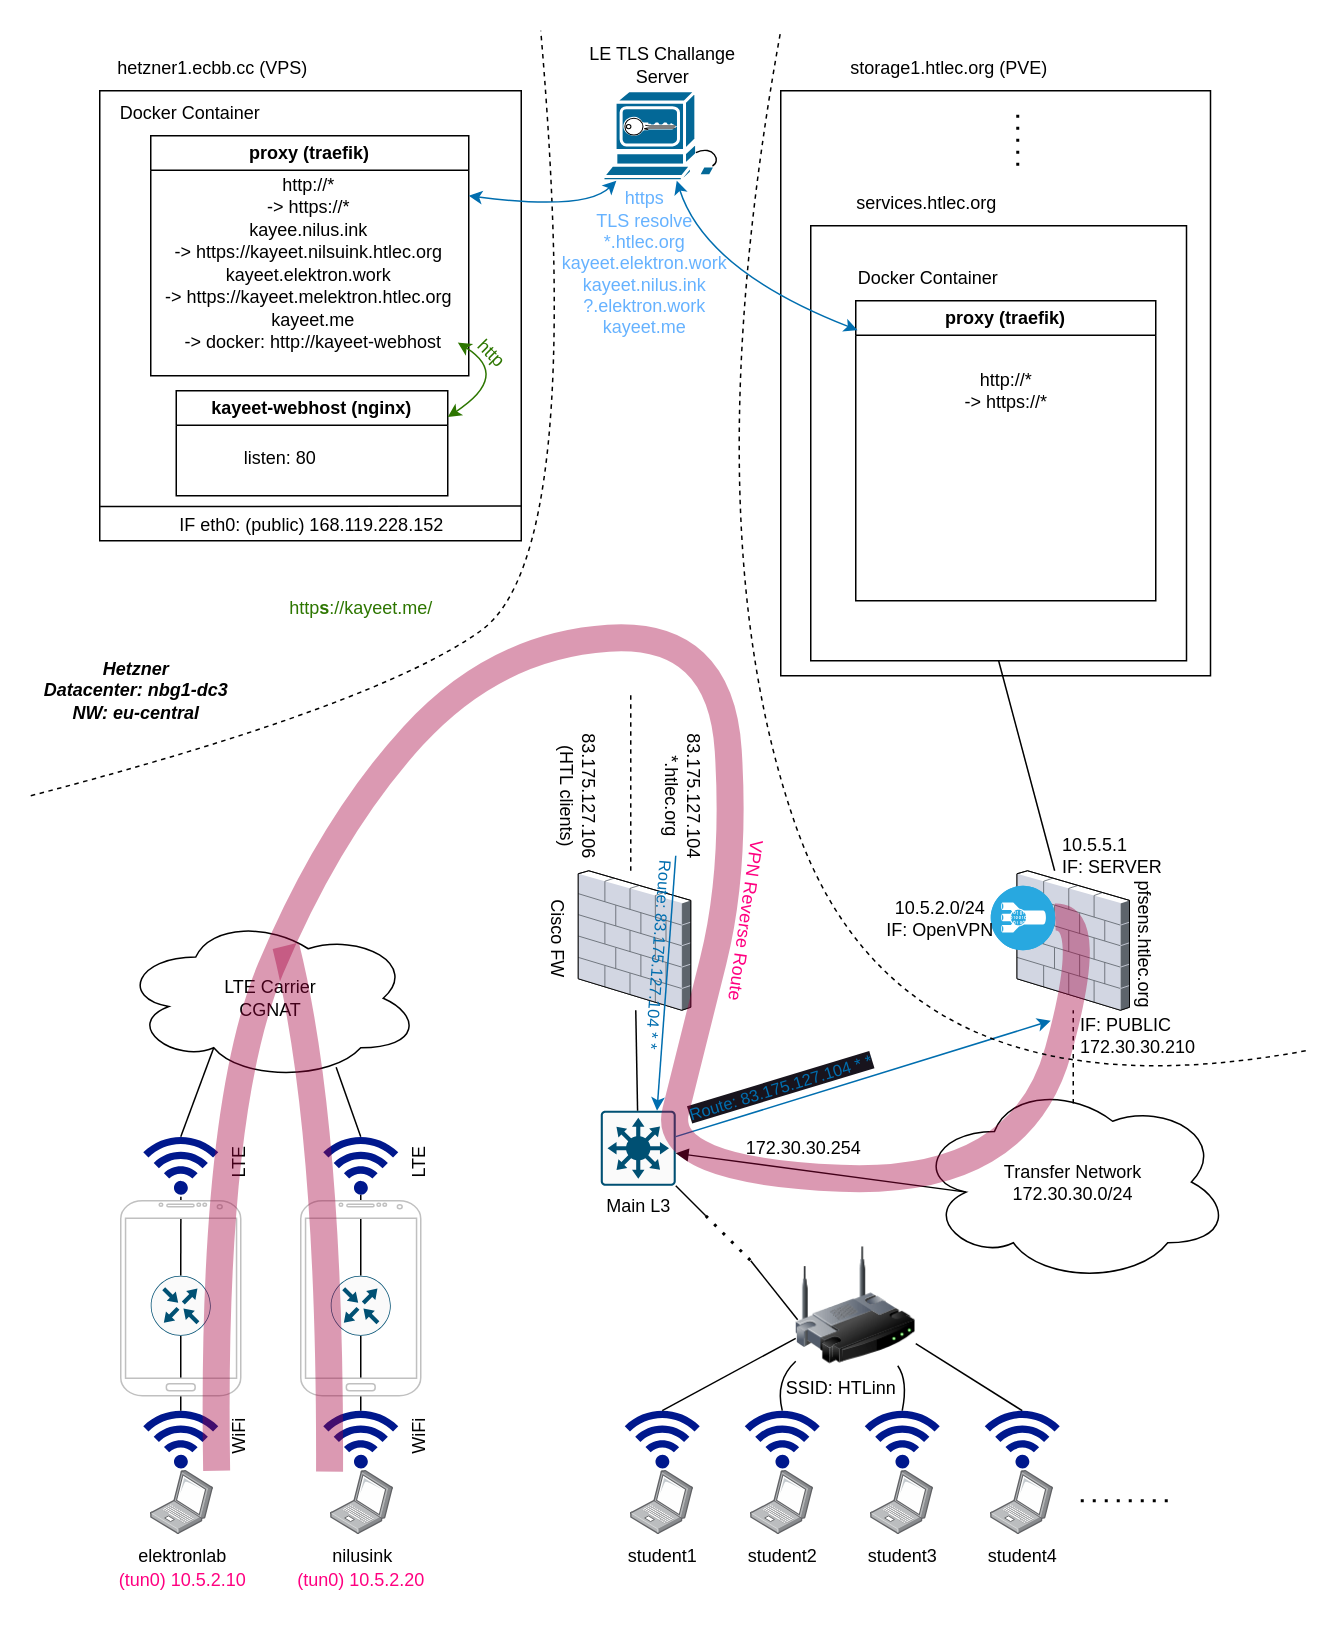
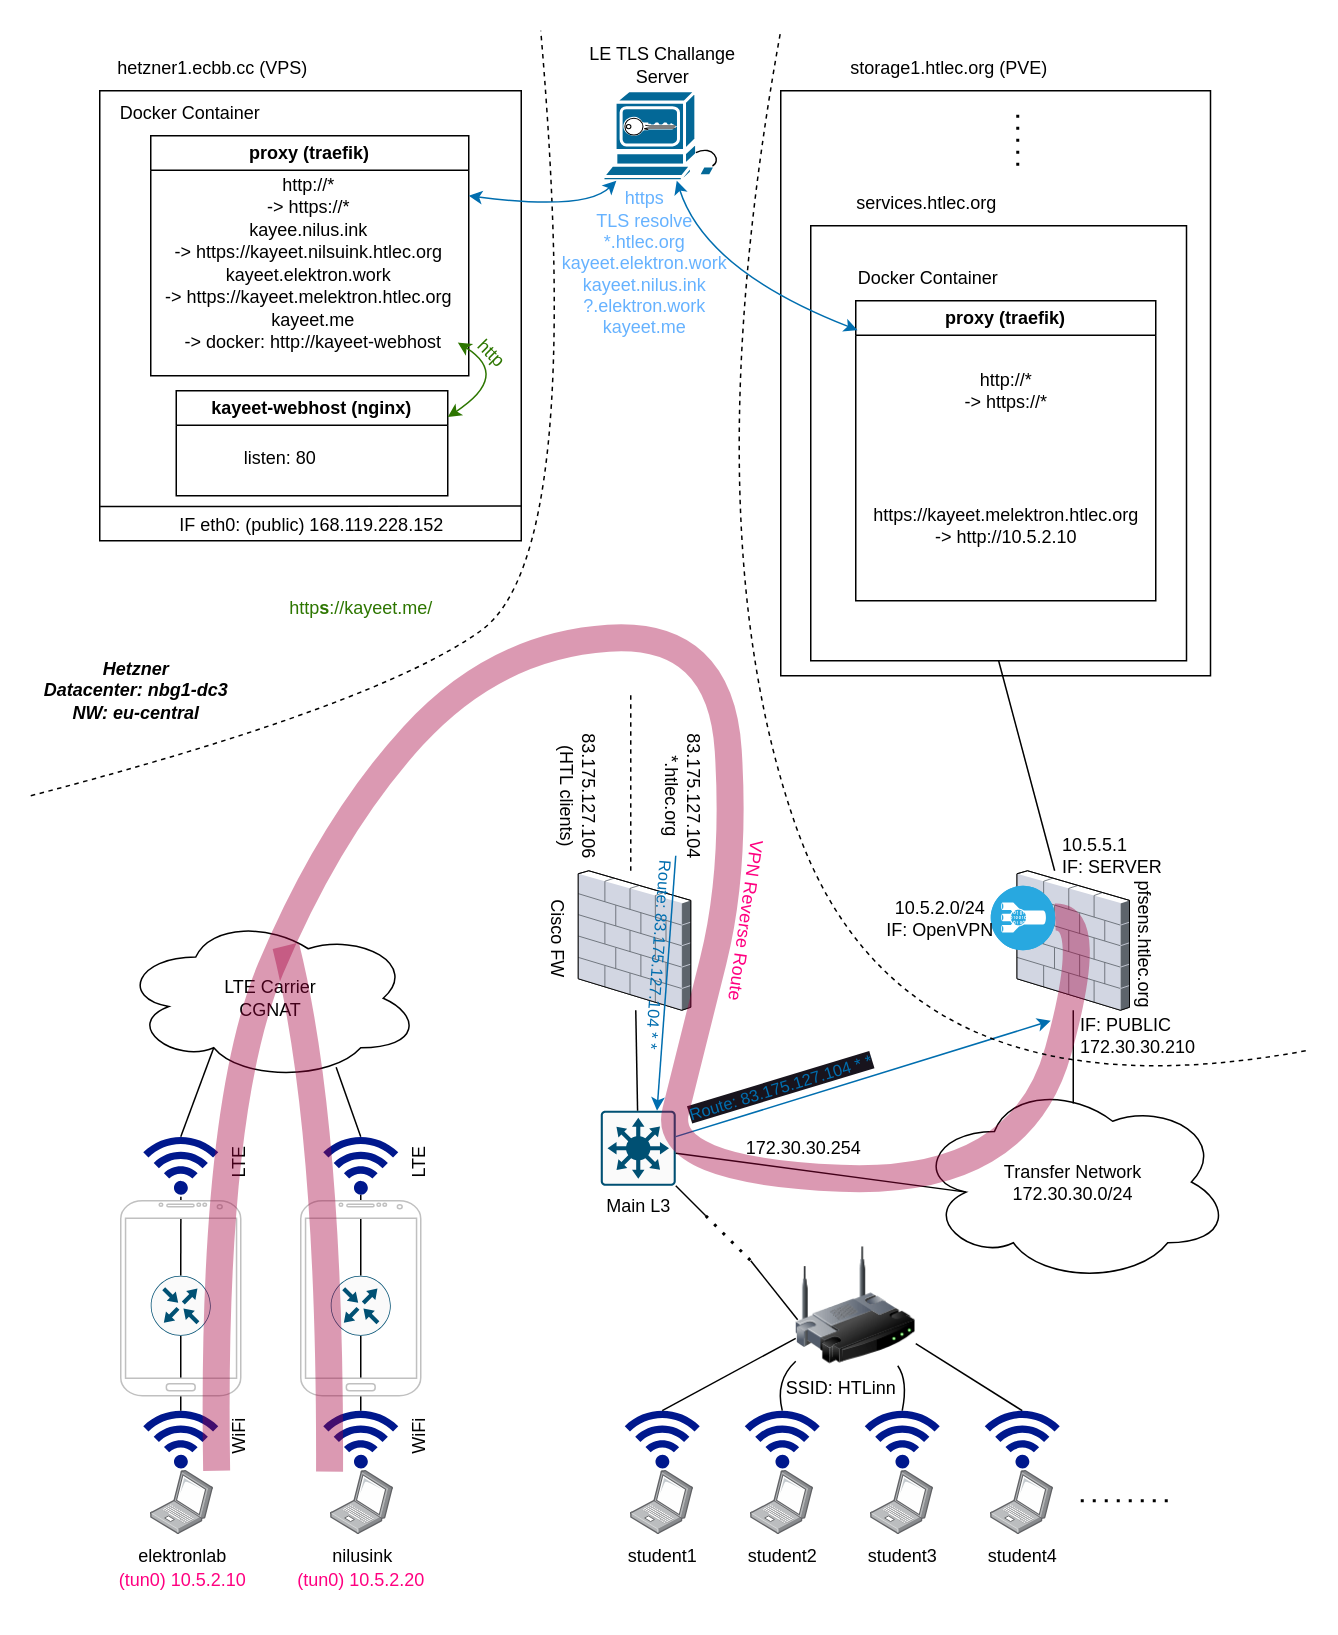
+ <mxCell id="71" value="https://kayeet.melektron.htlec.org&lt;div&gt;-&amp;gt; http://10.5.2.10&lt;/div&gt;" style="text;html=1;align=center;verticalAlign=middle;resizable=0;points=[];autosize=1;strokeColor=none;fillColor=none;" parent="1" vertex="1"><mxGeometry x="570" y="330" width="200" height="40" as="geometry" /></mxCell>
- <mxCell id="40" value="" style="endArrow=none;html=1;rounded=0;exitX=0.5;exitY=0.112;exitDx=0;exitDy=0;exitPerimeter=0;dashed=1;" parent="1" source="36" target="39" edge="1"><mxGeometry width="50" height="50" relative="1" as="geometry"><mxPoint x="560" y="700" as="sourcePoint" /><mxPoint x="610" y="650" as="targetPoint" /></mxGeometry></mxCell>
+ <mxCell id="40" value="" style="endArrow=none;html=1;rounded=0;exitX=0.5;exitY=0.112;exitDx=0;exitDy=0;exitPerimeter=0;" parent="1" source="36" target="39" edge="1"><mxGeometry width="50" height="50" relative="1" as="geometry"><mxPoint x="560" y="700" as="sourcePoint" /><mxPoint x="610" y="650" as="targetPoint" /></mxGeometry></mxCell>
- <mxCell id="38" value="" style="endArrow=block;html=1;rounded=0;exitX=0.16;exitY=0.55;exitDx=0;exitDy=0;exitPerimeter=0;" parent="1" source="36" target="25" edge="1"><mxGeometry width="50" height="50" relative="1" as="geometry"><mxPoint x="450" y="820" as="sourcePoint" /><mxPoint x="500" y="770" as="targetPoint" /></mxGeometry></mxCell>
+ <mxCell id="38" value="" style="endArrow=none;html=1;rounded=0;exitX=0.16;exitY=0.55;exitDx=0;exitDy=0;exitPerimeter=0;" parent="1" source="36" target="25" edge="1"><mxGeometry width="50" height="50" relative="1" as="geometry"><mxPoint x="450" y="820" as="sourcePoint" /><mxPoint x="500" y="770" as="targetPoint" /></mxGeometry></mxCell>
